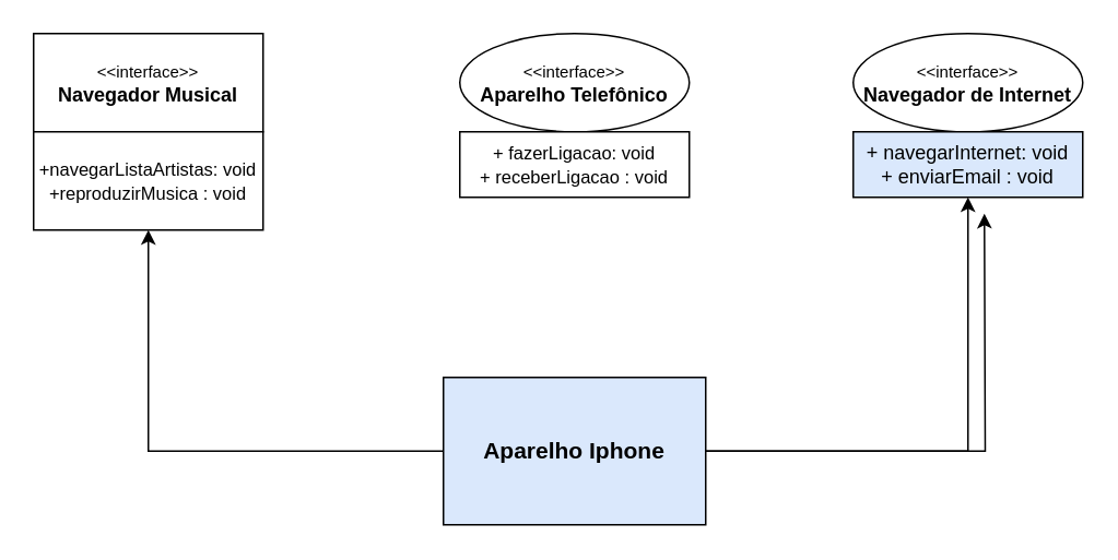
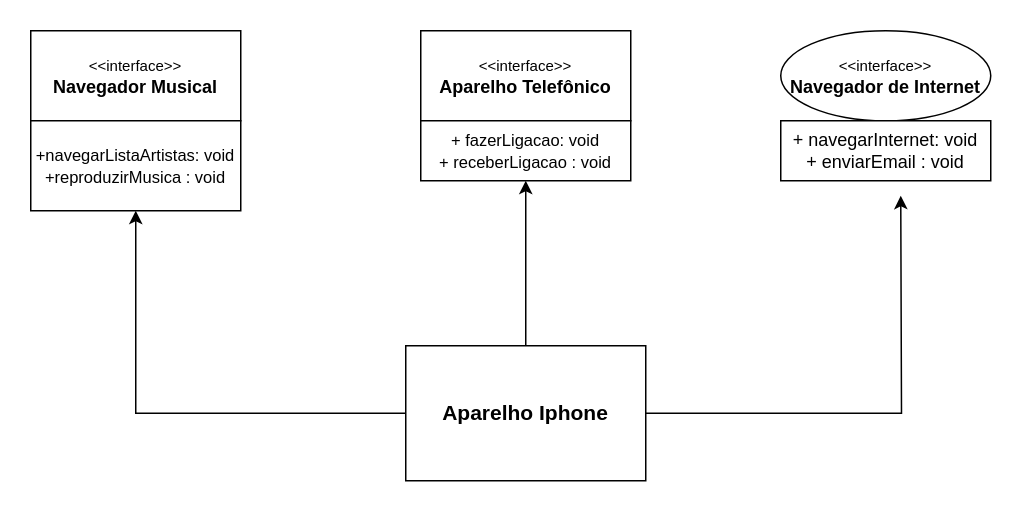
- <mxCell id="3" value="&lt;font style=&quot;font-size: 10px;&quot;&gt;&amp;lt;&amp;lt;interface&amp;gt;&amp;gt;&lt;/font&gt;&lt;b&gt;&lt;br&gt;Aparelho Telefônico&lt;/b&gt;" style="ellipse;whiteSpace=wrap;html=1;" vertex="1" parent="1"><mxGeometry x="280" y="20" width="140" height="60" as="geometry" /></mxCell>
+ <mxCell id="3" value="&lt;font style=&quot;font-size: 10px;&quot;&gt;&amp;lt;&amp;lt;interface&amp;gt;&amp;gt;&lt;/font&gt;&lt;b&gt;&lt;br&gt;Aparelho Telefônico&lt;/b&gt;" style="rounded=0;whiteSpace=wrap;html=1;" vertex="1" parent="1"><mxGeometry x="280" y="20" width="140" height="60" as="geometry" /></mxCell>
- <mxCell id="11" value="+ navegarInternet: void&lt;br&gt;+ enviarEmail : void" style="rounded=0;whiteSpace=wrap;html=1;fillColor=#dae8fc;" vertex="1" parent="1"><mxGeometry x="520" y="80" width="140" height="40" as="geometry" /></mxCell>
+ <mxCell id="11" value="+ navegarInternet: void&lt;br&gt;+ enviarEmail : void" style="rounded=0;whiteSpace=wrap;html=1;" vertex="1" parent="1"><mxGeometry x="520" y="80" width="140" height="40" as="geometry" /></mxCell>
- <mxCell id="6" style="edgeStyle=orthogonalEdgeStyle;rounded=0;orthogonalLoop=1;jettySize=auto;html=1;" edge="1" parent="1" source="8" target="11"><mxGeometry relative="1" as="geometry" /></mxCell>
+ <mxCell id="6" style="edgeStyle=orthogonalEdgeStyle;rounded=0;orthogonalLoop=1;jettySize=auto;html=1;entryX=0.5;entryY=1;entryDx=0;entryDy=0;" edge="1" parent="1" source="8" target="10"><mxGeometry relative="1" as="geometry" /></mxCell>
- <mxCell id="8" value="&lt;b&gt;&lt;font style=&quot;font-size: 14px;&quot;&gt;Aparelho Iphone&lt;/font&gt;&lt;/b&gt;" style="rounded=0;whiteSpace=wrap;html=1;fillColor=#dae8fc;" vertex="1" parent="1"><mxGeometry x="270" y="230" width="160" height="90" as="geometry" /></mxCell>
+ <mxCell id="8" value="&lt;b&gt;&lt;font style=&quot;font-size: 14px;&quot;&gt;Aparelho Iphone&lt;/font&gt;&lt;/b&gt;" style="rounded=0;whiteSpace=wrap;html=1;" vertex="1" parent="1"><mxGeometry x="270" y="230" width="160" height="90" as="geometry" /></mxCell>
